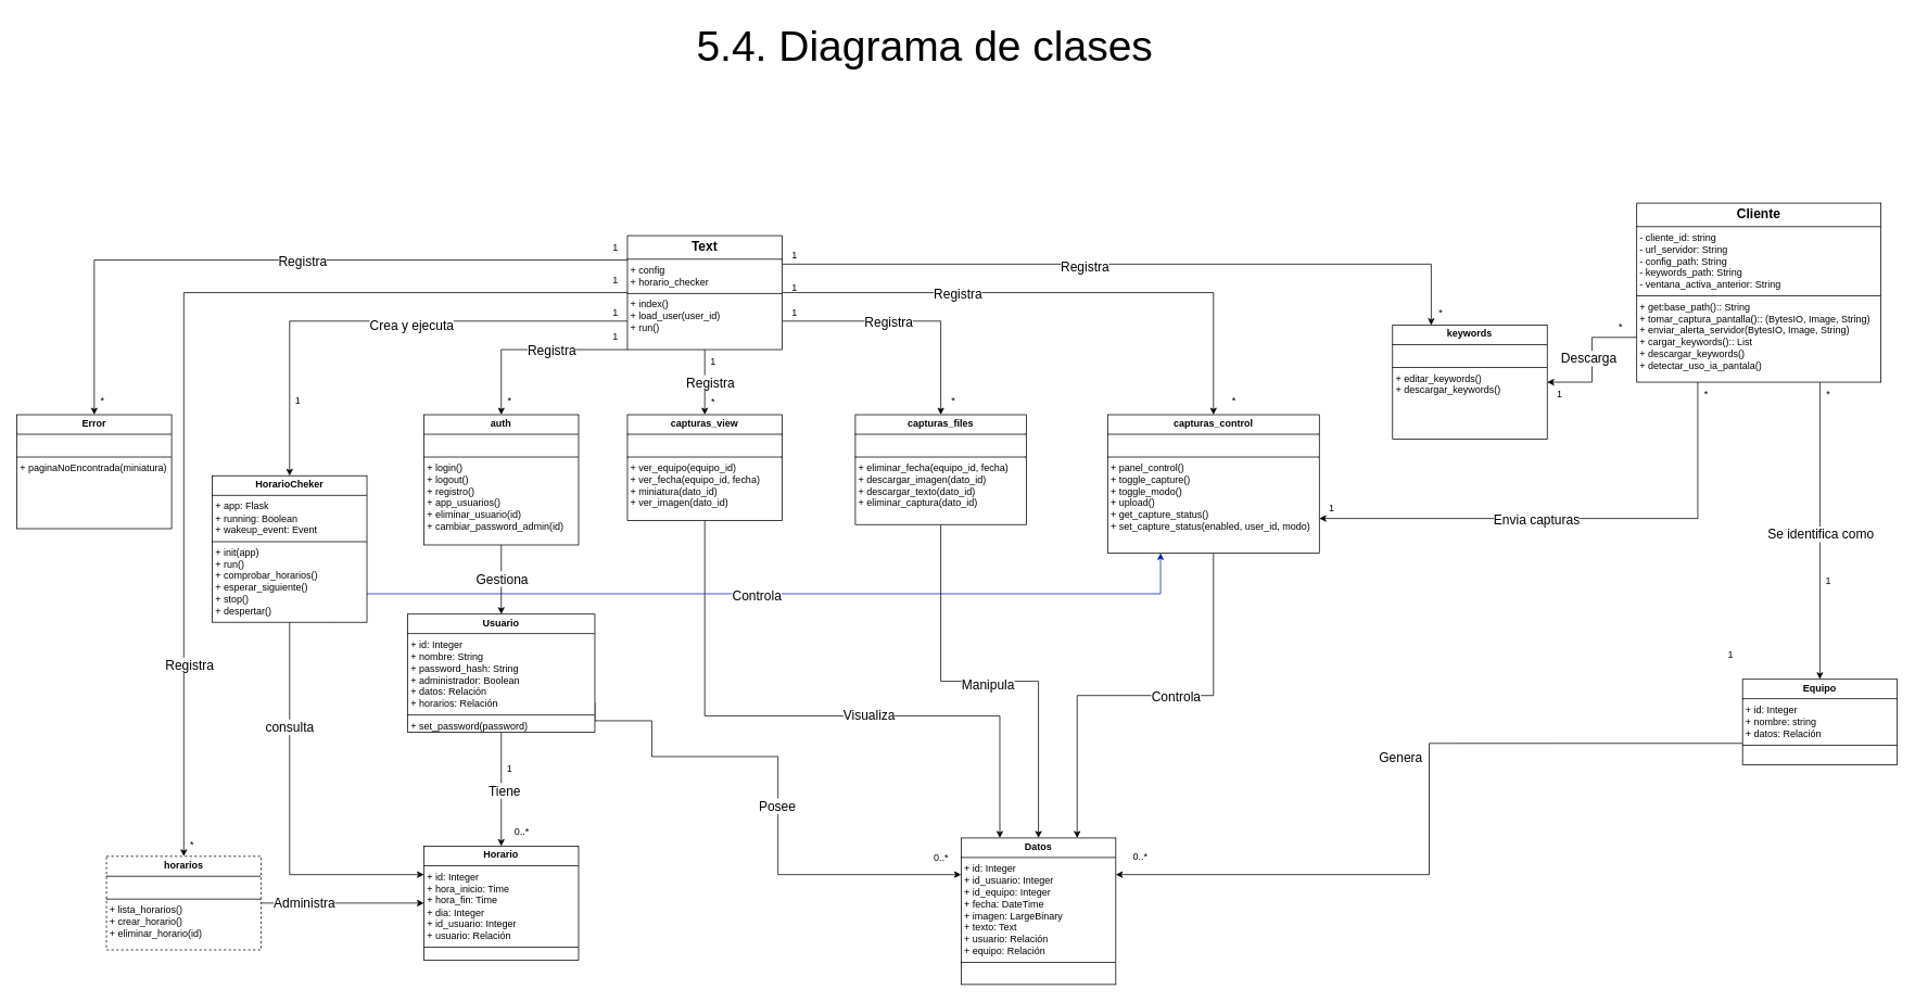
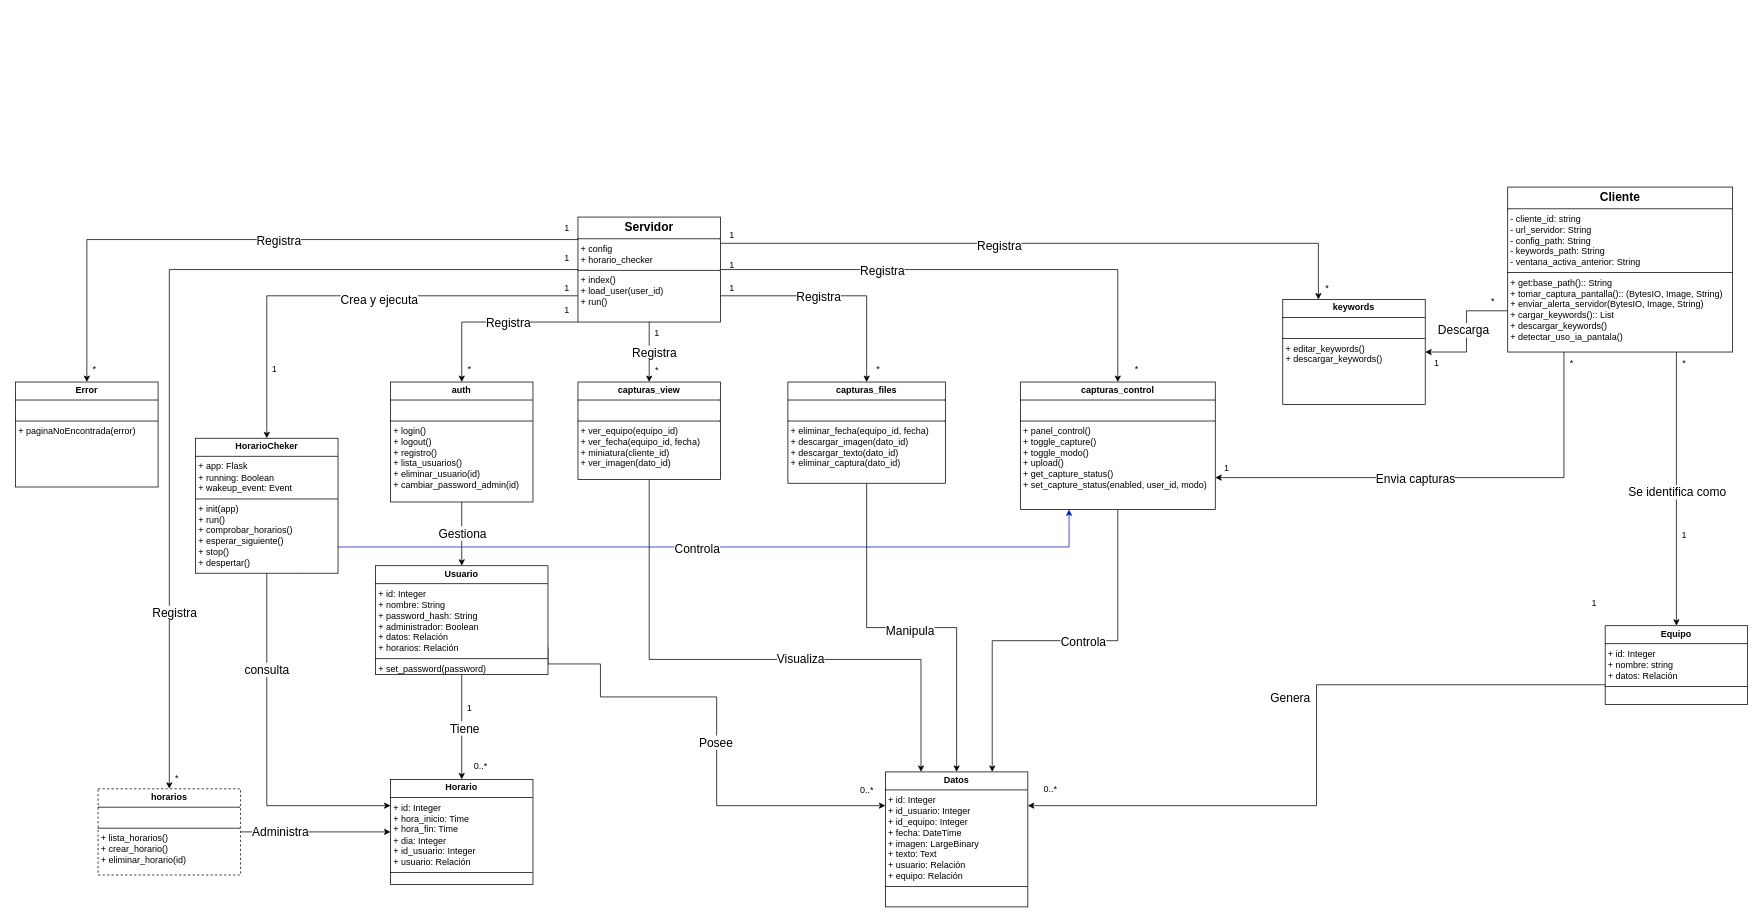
- <mxCell id="85" value="&lt;font style=&quot;font-size: 52px;&quot;&gt;5.4. Diagrama de clases&lt;/font&gt;" style="text;html=1;align=center;verticalAlign=middle;resizable=0;points=[];autosize=1;strokeColor=none;fillColor=none;" vertex="1" parent="1"><mxGeometry x="845" y="20" width="579" height="74" as="geometry" /></mxCell>
- <mxCell id="26" value="&lt;p style=&quot;margin:0px;margin-top:4px;text-align:center;&quot;&gt;&lt;b&gt;&lt;font style=&quot;font-size: 16px;&quot;&gt;Text&lt;/font&gt;&lt;/b&gt;&lt;/p&gt;&lt;hr size=&quot;1&quot; style=&quot;border-style:solid;&quot;&gt;&lt;p style=&quot;margin:0px;margin-left:4px;&quot;&gt;+ config&lt;br&gt;+ horario_checker&lt;/p&gt;&lt;hr size=&quot;1&quot; style=&quot;border-style:solid;&quot;&gt;&lt;p style=&quot;margin:0px;margin-left:4px;&quot;&gt;+ index()&lt;br&gt;+ load_user(user_id)&lt;/p&gt;&lt;p style=&quot;margin:0px;margin-left:4px;&quot;&gt;+ run()&lt;/p&gt;" style="verticalAlign=top;align=left;overflow=fill;html=1;whiteSpace=wrap;" parent="1" vertex="1"><mxGeometry x="770" y="289" width="190" height="140" as="geometry" /></mxCell>
+ <mxCell id="26" value="&lt;p style=&quot;margin:0px;margin-top:4px;text-align:center;&quot;&gt;&lt;b&gt;&lt;font style=&quot;font-size: 16px;&quot;&gt;Servidor&lt;/font&gt;&lt;/b&gt;&lt;/p&gt;&lt;hr size=&quot;1&quot; style=&quot;border-style:solid;&quot;&gt;&lt;p style=&quot;margin:0px;margin-left:4px;&quot;&gt;+ config&lt;br&gt;+ horario_checker&lt;/p&gt;&lt;hr size=&quot;1&quot; style=&quot;border-style:solid;&quot;&gt;&lt;p style=&quot;margin:0px;margin-left:4px;&quot;&gt;+ index()&lt;br&gt;+ load_user(user_id)&lt;/p&gt;&lt;p style=&quot;margin:0px;margin-left:4px;&quot;&gt;+ run()&lt;/p&gt;" style="verticalAlign=top;align=left;overflow=fill;html=1;whiteSpace=wrap;" parent="1" vertex="1"><mxGeometry x="770" y="289" width="190" height="140" as="geometry" /></mxCell>
- <mxCell id="27" value="&lt;p style=&quot;margin:0px;margin-top:4px;text-align:center;&quot;&gt;&lt;b&gt;Error&lt;/b&gt;&lt;/p&gt;&lt;hr size=&quot;1&quot; style=&quot;border-style:solid;&quot;&gt;&lt;p style=&quot;margin:0px;margin-left:4px;&quot;&gt;&lt;br&gt;&lt;/p&gt;&lt;hr size=&quot;1&quot; style=&quot;border-style:solid;&quot;&gt;&lt;p style=&quot;margin:0px;margin-left:4px;&quot;&gt;+ paginaNoEncontrada(miniatura)&lt;/p&gt;" style="verticalAlign=top;align=left;overflow=fill;html=1;whiteSpace=wrap;" parent="1" vertex="1"><mxGeometry x="20" y="509" width="190" height="140" as="geometry" /></mxCell>
+ <mxCell id="27" value="&lt;p style=&quot;margin:0px;margin-top:4px;text-align:center;&quot;&gt;&lt;b&gt;Error&lt;/b&gt;&lt;/p&gt;&lt;hr size=&quot;1&quot; style=&quot;border-style:solid;&quot;&gt;&lt;p style=&quot;margin:0px;margin-left:4px;&quot;&gt;&lt;br&gt;&lt;/p&gt;&lt;hr size=&quot;1&quot; style=&quot;border-style:solid;&quot;&gt;&lt;p style=&quot;margin:0px;margin-left:4px;&quot;&gt;+ paginaNoEncontrada(error)&lt;/p&gt;" style="verticalAlign=top;align=left;overflow=fill;html=1;whiteSpace=wrap;" parent="1" vertex="1"><mxGeometry x="20" y="509" width="190" height="140" as="geometry" /></mxCell>
- <mxCell id="30" value="&lt;p style=&quot;margin:0px;margin-top:4px;text-align:center;&quot;&gt;&lt;b&gt;capturas_view&lt;/b&gt;&lt;/p&gt;&lt;hr size=&quot;1&quot; style=&quot;border-style:solid;&quot;&gt;&lt;p style=&quot;margin:0px;margin-left:4px;&quot;&gt;&lt;br&gt;&lt;/p&gt;&lt;hr size=&quot;1&quot; style=&quot;border-style:solid;&quot;&gt;&lt;p style=&quot;margin:0px;margin-left:4px;&quot;&gt;+ ver_equipo(equipo_id)&lt;br&gt;+ ver_fecha(equipo_id, fecha)&lt;/p&gt;&lt;p style=&quot;margin:0px;margin-left:4px;&quot;&gt;+ miniatura(dato_id)&lt;/p&gt;&lt;p style=&quot;margin:0px;margin-left:4px;&quot;&gt;+ ver_imagen(dato_id)&lt;/p&gt;" style="verticalAlign=top;align=left;overflow=fill;html=1;whiteSpace=wrap;" parent="1" vertex="1"><mxGeometry x="770" y="509" width="190" height="130" as="geometry" /></mxCell>
+ <mxCell id="30" value="&lt;p style=&quot;margin:0px;margin-top:4px;text-align:center;&quot;&gt;&lt;b&gt;capturas_view&lt;/b&gt;&lt;/p&gt;&lt;hr size=&quot;1&quot; style=&quot;border-style:solid;&quot;&gt;&lt;p style=&quot;margin:0px;margin-left:4px;&quot;&gt;&lt;br&gt;&lt;/p&gt;&lt;hr size=&quot;1&quot; style=&quot;border-style:solid;&quot;&gt;&lt;p style=&quot;margin:0px;margin-left:4px;&quot;&gt;+ ver_equipo(equipo_id)&lt;br&gt;+ ver_fecha(equipo_id, fecha)&lt;/p&gt;&lt;p style=&quot;margin:0px;margin-left:4px;&quot;&gt;+ miniatura(cliente_id)&lt;/p&gt;&lt;p style=&quot;margin:0px;margin-left:4px;&quot;&gt;+ ver_imagen(dato_id)&lt;/p&gt;" style="verticalAlign=top;align=left;overflow=fill;html=1;whiteSpace=wrap;" parent="1" vertex="1"><mxGeometry x="770" y="509" width="190" height="130" as="geometry" /></mxCell>
- <mxCell id="4" value="&lt;p style=&quot;margin:0px;margin-top:4px;text-align:center;&quot;&gt;&lt;b&gt;auth&lt;/b&gt;&lt;/p&gt;&lt;hr size=&quot;1&quot; style=&quot;border-style:solid;&quot;&gt;&lt;p style=&quot;margin:0px;margin-left:4px;&quot;&gt;&lt;br&gt;&lt;/p&gt;&lt;hr size=&quot;1&quot; style=&quot;border-style:solid;&quot;&gt;&lt;p style=&quot;margin:0px;margin-left:4px;&quot;&gt;+ login()&lt;br&gt;+ logout()&lt;/p&gt;&lt;p style=&quot;margin:0px;margin-left:4px;&quot;&gt;+ registro()&lt;/p&gt;&lt;p style=&quot;margin:0px;margin-left:4px;&quot;&gt;+ app_usuarios()&lt;/p&gt;&lt;p style=&quot;margin:0px;margin-left:4px;&quot;&gt;+ eliminar_usuario(id)&lt;/p&gt;&lt;p style=&quot;margin:0px;margin-left:4px;&quot;&gt;+ cambiar_password_admin(id)&lt;/p&gt;" style="verticalAlign=top;align=left;overflow=fill;html=1;whiteSpace=wrap;" parent="1" vertex="1"><mxGeometry x="520" y="509" width="190" height="160" as="geometry" /></mxCell>
+ <mxCell id="4" value="&lt;p style=&quot;margin:0px;margin-top:4px;text-align:center;&quot;&gt;&lt;b&gt;auth&lt;/b&gt;&lt;/p&gt;&lt;hr size=&quot;1&quot; style=&quot;border-style:solid;&quot;&gt;&lt;p style=&quot;margin:0px;margin-left:4px;&quot;&gt;&lt;br&gt;&lt;/p&gt;&lt;hr size=&quot;1&quot; style=&quot;border-style:solid;&quot;&gt;&lt;p style=&quot;margin:0px;margin-left:4px;&quot;&gt;+ login()&lt;br&gt;+ logout()&lt;/p&gt;&lt;p style=&quot;margin:0px;margin-left:4px;&quot;&gt;+ registro()&lt;/p&gt;&lt;p style=&quot;margin:0px;margin-left:4px;&quot;&gt;+ lista_usuarios()&lt;/p&gt;&lt;p style=&quot;margin:0px;margin-left:4px;&quot;&gt;+ eliminar_usuario(id)&lt;/p&gt;&lt;p style=&quot;margin:0px;margin-left:4px;&quot;&gt;+ cambiar_password_admin(id)&lt;/p&gt;" style="verticalAlign=top;align=left;overflow=fill;html=1;whiteSpace=wrap;" parent="1" vertex="1"><mxGeometry x="520" y="509" width="190" height="160" as="geometry" /></mxCell>
